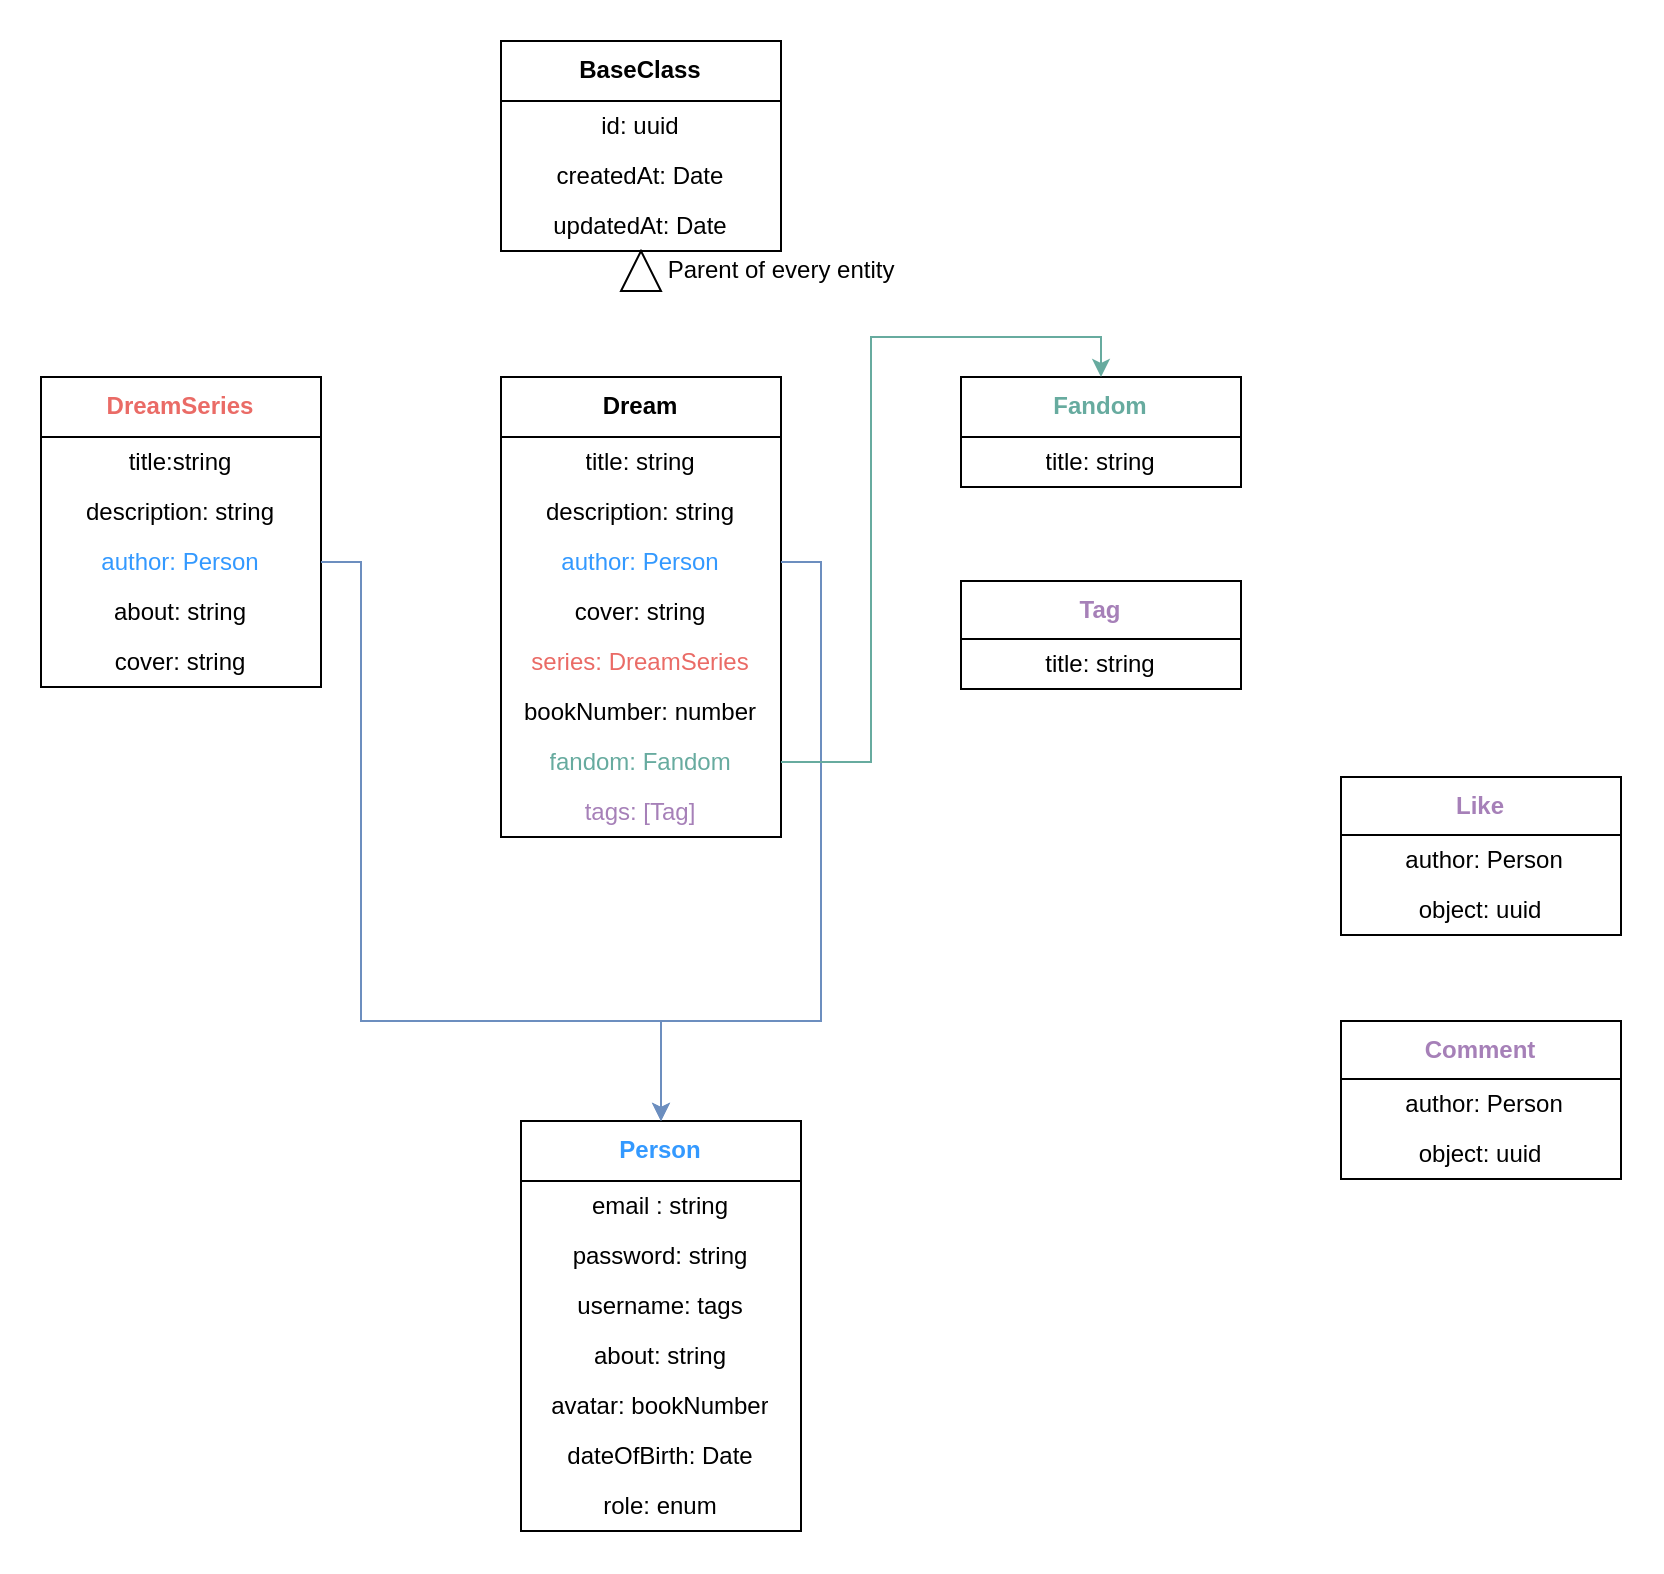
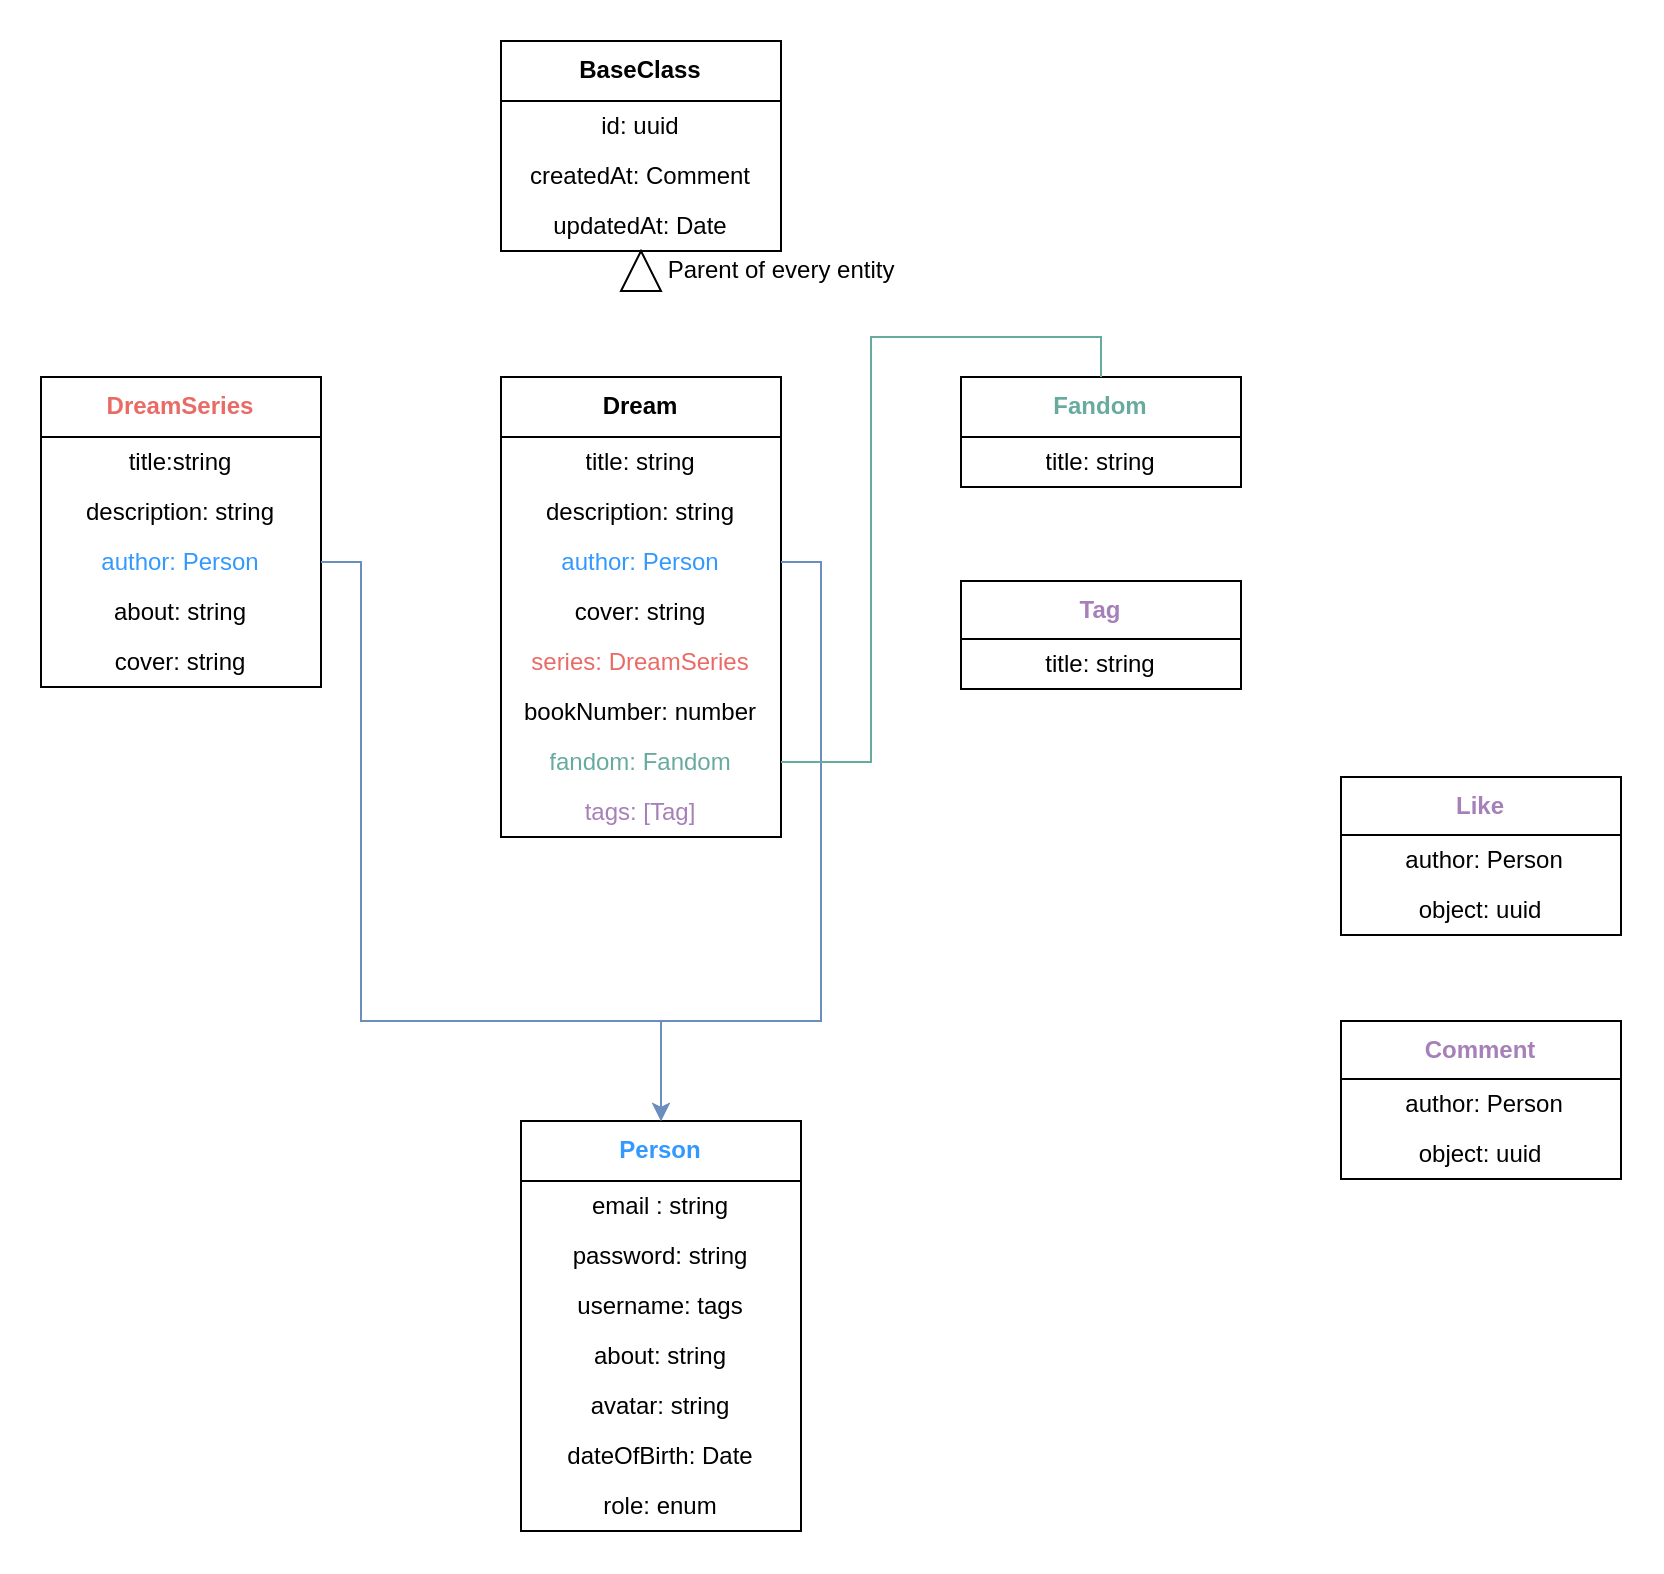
- <mxCell id="12" value="createdAt: Date" style="text;html=1;strokeColor=none;fillColor=none;align=center;verticalAlign=middle;spacingLeft=4;spacingRight=4;overflow=hidden;rotatable=0;points=[[0,0.5],[1,0.5]];portConstraint=eastwest;whiteSpace=wrap;" vertex="1" parent="10"><mxGeometry y="55" width="140" height="25" as="geometry" /></mxCell>
+ <mxCell id="12" value="createdAt: Comment" style="text;html=1;strokeColor=none;fillColor=none;align=center;verticalAlign=middle;spacingLeft=4;spacingRight=4;overflow=hidden;rotatable=0;points=[[0,0.5],[1,0.5]];portConstraint=eastwest;whiteSpace=wrap;" vertex="1" parent="10"><mxGeometry y="55" width="140" height="25" as="geometry" /></mxCell>
- <mxCell id="35" style="edgeStyle=orthogonalEdgeStyle;rounded=0;orthogonalLoop=1;jettySize=auto;html=1;entryX=0.5;entryY=0;entryDx=0;entryDy=0;strokeColor=#67AB9F;" edge="1" parent="1" source="21" target="32"><mxGeometry relative="1" as="geometry" /></mxCell>
+ <mxCell id="35" style="edgeStyle=orthogonalEdgeStyle;rounded=0;orthogonalLoop=1;jettySize=auto;html=1;entryX=0.5;entryY=0;entryDx=0;entryDy=0;strokeColor=#67AB9F;endArrow=none;" edge="1" parent="1" source="21" target="32"><mxGeometry relative="1" as="geometry" /></mxCell>
- <mxCell id="7" value="avatar: bookNumber" style="text;html=1;strokeColor=none;fillColor=none;align=center;verticalAlign=middle;spacingLeft=4;spacingRight=4;overflow=hidden;rotatable=0;points=[[0,0.5],[1,0.5]];portConstraint=eastwest;whiteSpace=wrap;" vertex="1" parent="2"><mxGeometry y="130" width="140" height="25" as="geometry" /></mxCell>
+ <mxCell id="7" value="avatar: string" style="text;html=1;strokeColor=none;fillColor=none;align=center;verticalAlign=middle;spacingLeft=4;spacingRight=4;overflow=hidden;rotatable=0;points=[[0,0.5],[1,0.5]];portConstraint=eastwest;whiteSpace=wrap;" vertex="1" parent="2"><mxGeometry y="130" width="140" height="25" as="geometry" /></mxCell>
